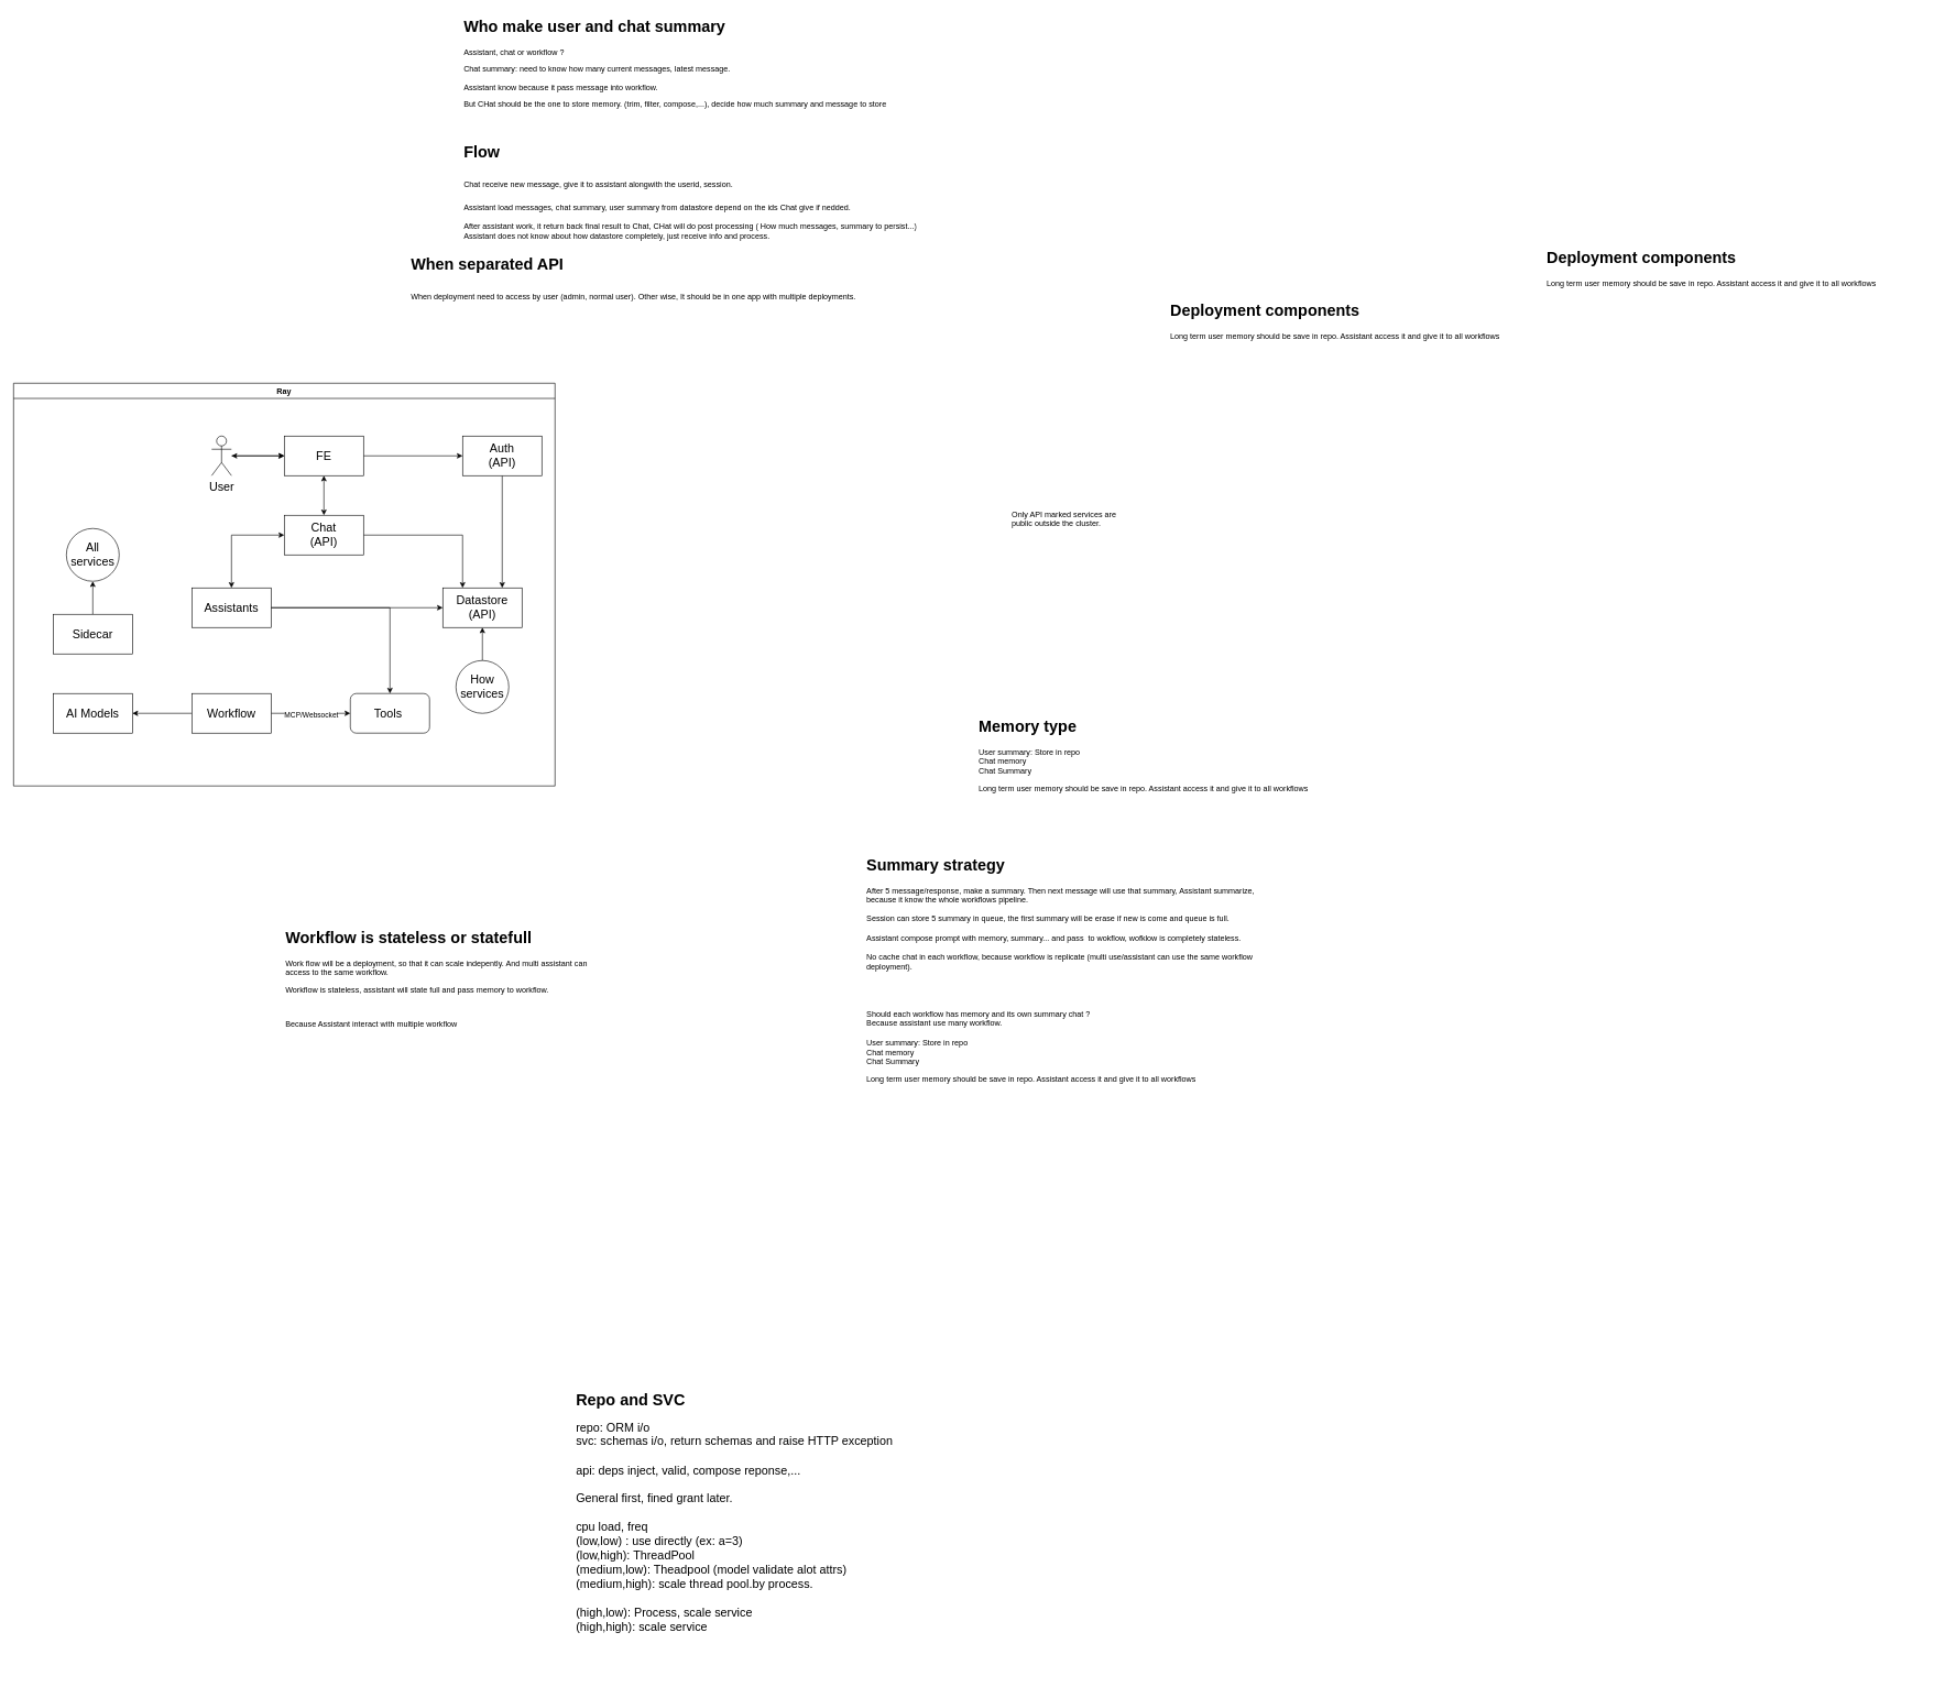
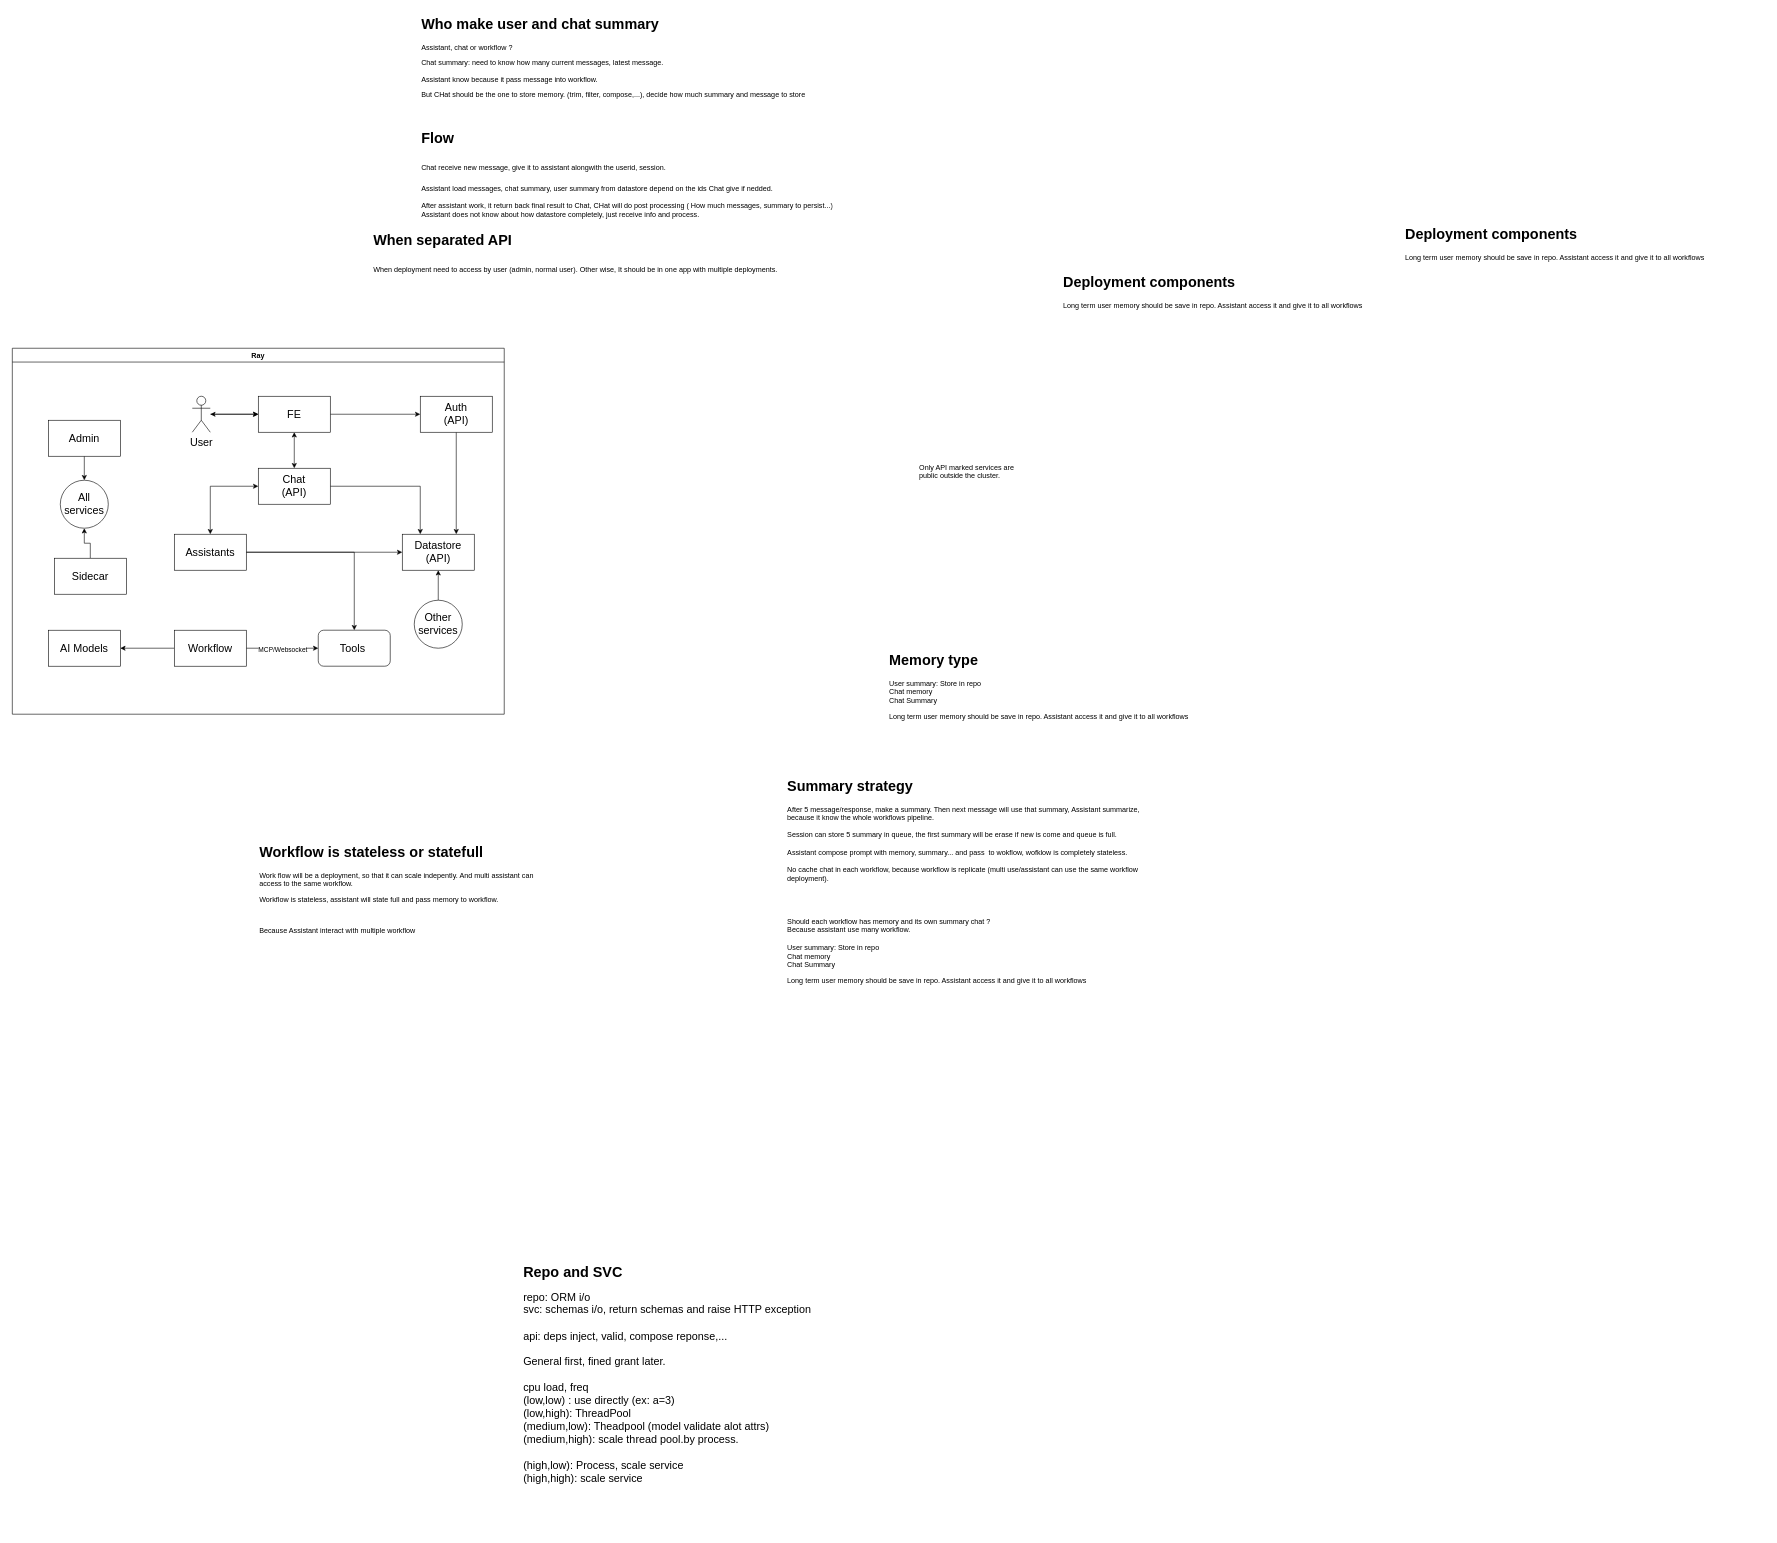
+ <mxCell id="25" value="&lt;span style=&quot;font-size: 18px;&quot;&gt;Admin&lt;/span&gt;" style="rounded=0;whiteSpace=wrap;html=1;" parent="13" vertex="1"><mxGeometry y="40" width="120" height="60" as="geometry" /></mxCell>
+ <mxCell id="24" style="edgeStyle=orthogonalEdgeStyle;rounded=0;orthogonalLoop=1;jettySize=auto;html=1;" edge="1" parent="13" source="25" target="36"><mxGeometry relative="1" as="geometry" /></mxCell>
- <mxCell id="27" value="&lt;span style=&quot;font-size: 18px;&quot;&gt;Sidecar&lt;/span&gt;" style="rounded=0;whiteSpace=wrap;html=1;" vertex="1" parent="13"><mxGeometry y="270" width="120" height="60" as="geometry" /></mxCell>
+ <mxCell id="27" value="&lt;span style=&quot;font-size: 18px;&quot;&gt;Sidecar&lt;/span&gt;" style="rounded=0;whiteSpace=wrap;html=1;" vertex="1" parent="13"><mxGeometry x="10" y="270" width="120" height="60" as="geometry" /></mxCell>
- <mxCell id="41" value="&lt;font style=&quot;font-size: 18px;&quot;&gt;How services&lt;/font&gt;" style="ellipse;whiteSpace=wrap;html=1;rounded=0;" vertex="1" parent="13"><mxGeometry x="610" y="340" width="80" height="80" as="geometry" /></mxCell>
+ <mxCell id="41" value="&lt;font style=&quot;font-size: 18px;&quot;&gt;Other services&lt;/font&gt;" style="ellipse;whiteSpace=wrap;html=1;rounded=0;" vertex="1" parent="13"><mxGeometry x="610" y="340" width="80" height="80" as="geometry" /></mxCell>
